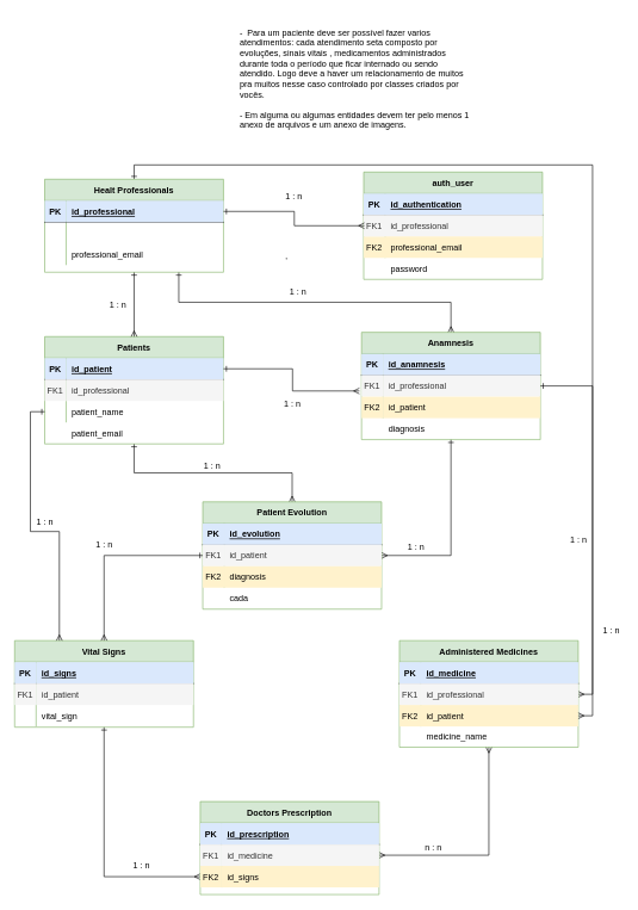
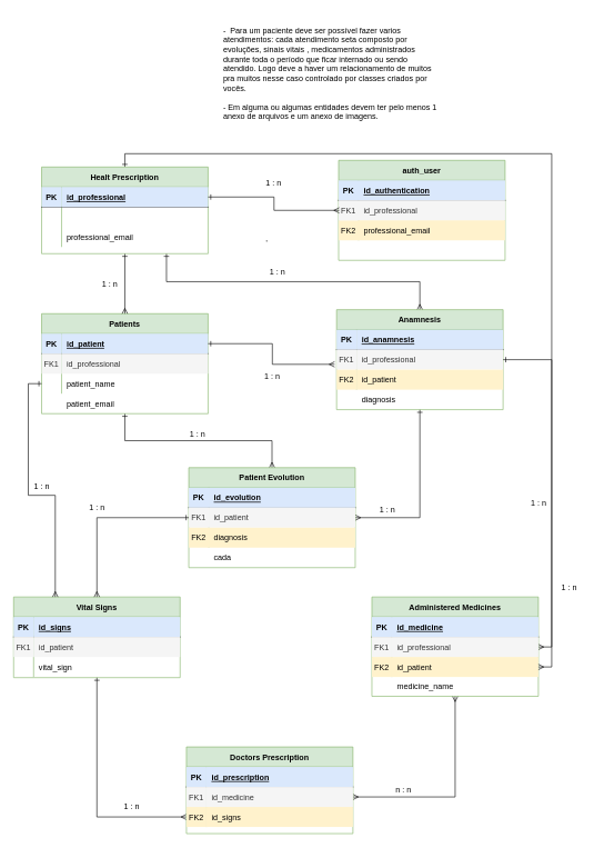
- <mxCell id="27" value="Healt Professionals" style="shape=table;startSize=30;container=1;collapsible=1;childLayout=tableLayout;fixedRows=1;rowLines=0;fontStyle=1;align=center;resizeLast=1;fillColor=#d5e8d4;strokeColor=#82b366;" parent="1" vertex="1"><mxGeometry x="62" y="250" width="250" height="130" as="geometry" /></mxCell>
+ <mxCell id="27" value="Healt Prescription" style="shape=table;startSize=30;container=1;collapsible=1;childLayout=tableLayout;fixedRows=1;rowLines=0;fontStyle=1;align=center;resizeLast=1;fillColor=#d5e8d4;strokeColor=#82b366;" parent="1" vertex="1"><mxGeometry x="62" y="250" width="250" height="130" as="geometry" /></mxCell>
- <mxCell id="57" value="password" style="shape=partialRectangle;overflow=hidden;connectable=0;fillColor=none;top=0;left=0;bottom=0;right=0;align=left;spacingLeft=6;" parent="1" vertex="1"><mxGeometry x="538" y="360" width="220" height="30" as="geometry" /></mxCell>
